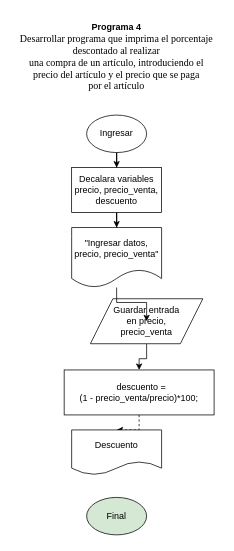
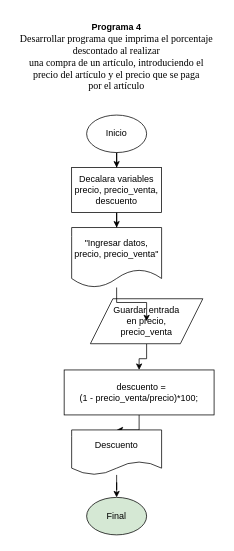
- <mxCell id="3" value="Ingresar" style="ellipse;whiteSpace=wrap;html=1;" vertex="1" parent="1"><mxGeometry x="115" y="100" width="80" height="50" as="geometry" /></mxCell>
+ <mxCell id="3" value="Inicio" style="ellipse;whiteSpace=wrap;html=1;" vertex="1" parent="1"><mxGeometry x="115" y="100" width="80" height="50" as="geometry" /></mxCell>
- <mxCell id="11" value="" style="edgeStyle=orthogonalEdgeStyle;rounded=0;orthogonalLoop=1;jettySize=auto;html=1;dashed=1;" edge="1" parent="1" source="12" target="14"><mxGeometry relative="1" as="geometry" /></mxCell>
+ <mxCell id="11" value="" style="edgeStyle=orthogonalEdgeStyle;rounded=0;orthogonalLoop=1;jettySize=auto;html=1;" edge="1" parent="1" source="12" target="14"><mxGeometry relative="1" as="geometry" /></mxCell>
+ <mxCell id="13" value="" style="edgeStyle=orthogonalEdgeStyle;rounded=0;orthogonalLoop=1;jettySize=auto;html=1;" edge="1" parent="1" source="14" target="4"><mxGeometry relative="1" as="geometry" /></mxCell>
